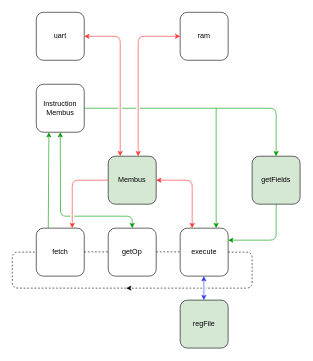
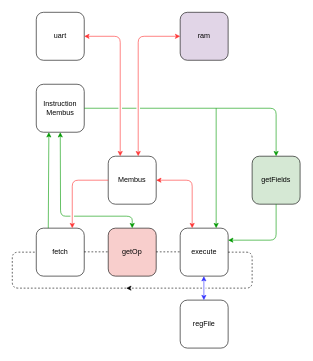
- <mxCell id="15" value="ram" style="rounded=1;whiteSpace=wrap;html=1;" parent="1" vertex="1"><mxGeometry x="300" y="20" width="80" height="80" as="geometry" /></mxCell>
+ <mxCell id="15" value="ram" style="rounded=1;whiteSpace=wrap;html=1;fillColor=#e1d5e7;" parent="1" vertex="1"><mxGeometry x="300" y="20" width="80" height="80" as="geometry" /></mxCell>
- <mxCell id="10" value="Membus" style="rounded=1;whiteSpace=wrap;html=1;fillColor=#d5e8d4;" parent="1" vertex="1"><mxGeometry x="180" y="260" width="80" height="80" as="geometry" /></mxCell>
+ <mxCell id="10" value="Membus" style="rounded=1;whiteSpace=wrap;html=1;" parent="1" vertex="1"><mxGeometry x="180" y="260" width="80" height="80" as="geometry" /></mxCell>
- <mxCell id="3" value="getOp" style="rounded=1;whiteSpace=wrap;html=1;" parent="1" vertex="1"><mxGeometry x="180" y="380" width="80" height="80" as="geometry" /></mxCell>
+ <mxCell id="3" value="getOp" style="rounded=1;whiteSpace=wrap;html=1;fillColor=#f8cecc;" parent="1" vertex="1"><mxGeometry x="180" y="380" width="80" height="80" as="geometry" /></mxCell>
- <mxCell id="6" value="regFile" style="rounded=1;whiteSpace=wrap;html=1;fillColor=#d5e8d4;" parent="1" vertex="1"><mxGeometry x="300" y="500" width="80" height="80" as="geometry" /></mxCell>
+ <mxCell id="6" value="regFile" style="rounded=1;whiteSpace=wrap;html=1;" parent="1" vertex="1"><mxGeometry x="300" y="500" width="80" height="80" as="geometry" /></mxCell>
